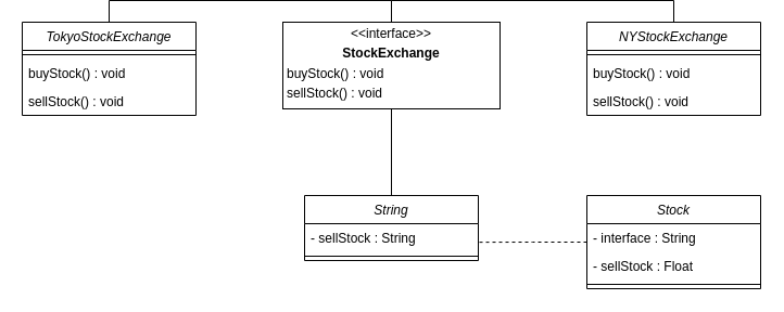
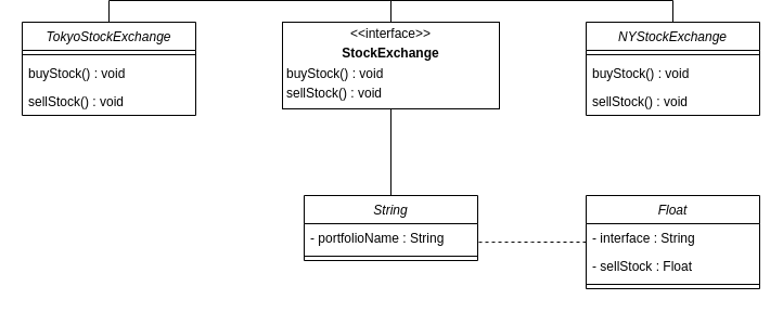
- <mxCell id="10" value="Stock" style="swimlane;fontStyle=2;align=center;verticalAlign=top;childLayout=stackLayout;horizontal=1;startSize=26;horizontalStack=0;resizeParent=1;resizeLast=0;collapsible=1;marginBottom=0;rounded=0;shadow=0;strokeWidth=1;" parent="1" vertex="1"><mxGeometry x="540" y="180" width="160" height="86" as="geometry"><mxRectangle x="230" y="140" width="160" height="26" as="alternateBounds" /></mxGeometry></mxCell>
+ <mxCell id="10" value="Float" style="swimlane;fontStyle=2;align=center;verticalAlign=top;childLayout=stackLayout;horizontal=1;startSize=26;horizontalStack=0;resizeParent=1;resizeLast=0;collapsible=1;marginBottom=0;rounded=0;shadow=0;strokeWidth=1;" parent="1" vertex="1"><mxGeometry x="540" y="180" width="160" height="86" as="geometry"><mxRectangle x="230" y="140" width="160" height="26" as="alternateBounds" /></mxGeometry></mxCell>
- <mxCell id="20" value="- sellStock : String" style="text;align=left;verticalAlign=top;spacingLeft=4;spacingRight=4;overflow=hidden;rotatable=0;points=[[0,0.5],[1,0.5]];portConstraint=eastwest;" parent="19" vertex="1"><mxGeometry y="26" width="160" height="26" as="geometry" /></mxCell>
+ <mxCell id="20" value="- portfolioName : String" style="text;align=left;verticalAlign=top;spacingLeft=4;spacingRight=4;overflow=hidden;rotatable=0;points=[[0,0.5],[1,0.5]];portConstraint=eastwest;" parent="19" vertex="1"><mxGeometry y="26" width="160" height="26" as="geometry" /></mxCell>
